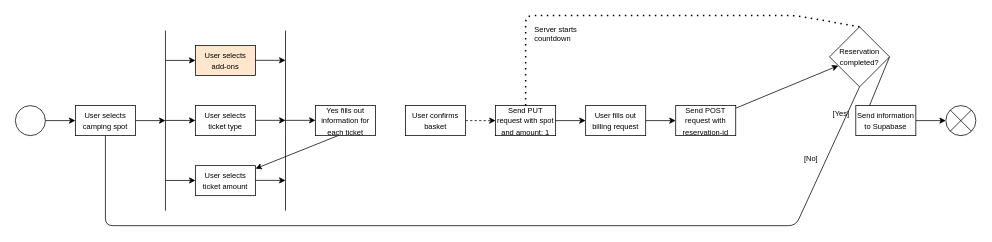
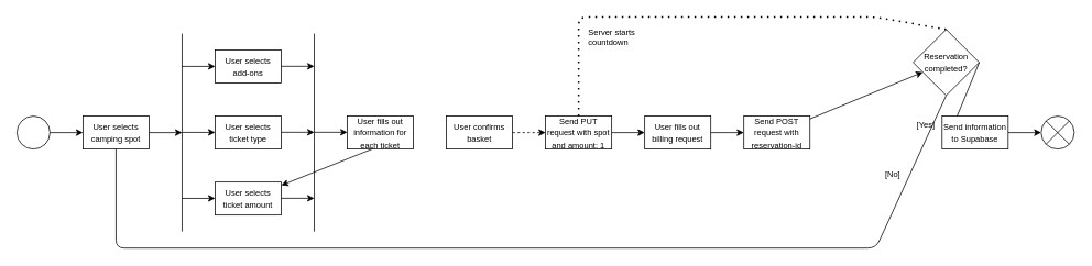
- <mxCell id="7" value="&lt;font style=&quot;font-size: 10px&quot;&gt;User selects&lt;br&gt;add-ons&lt;/font&gt;" style="rounded=0;whiteSpace=wrap;html=1;fillColor=#ffe6cc;" parent="1" vertex="1"><mxGeometry x="260" y="60" width="80" height="40" as="geometry" /></mxCell>
+ <mxCell id="7" value="&lt;font style=&quot;font-size: 10px&quot;&gt;User selects&lt;br&gt;add-ons&lt;/font&gt;" style="rounded=0;whiteSpace=wrap;html=1;" parent="1" vertex="1"><mxGeometry x="260" y="60" width="80" height="40" as="geometry" /></mxCell>
- <mxCell id="21" value="&lt;font style=&quot;font-size: 10px&quot;&gt;Yes fills out information for each ticket&lt;/font&gt;" style="rounded=0;whiteSpace=wrap;html=1;" parent="1" vertex="1"><mxGeometry x="420" y="140" width="80" height="40" as="geometry" /></mxCell>
+ <mxCell id="21" value="&lt;font style=&quot;font-size: 10px&quot;&gt;User fills out information for each ticket&lt;/font&gt;" style="rounded=0;whiteSpace=wrap;html=1;" parent="1" vertex="1"><mxGeometry x="420" y="140" width="80" height="40" as="geometry" /></mxCell>
